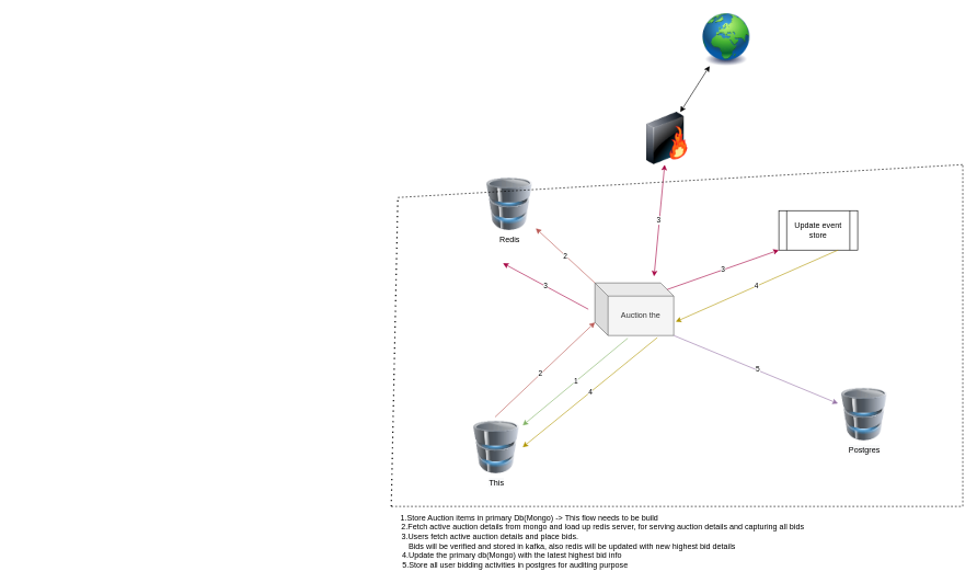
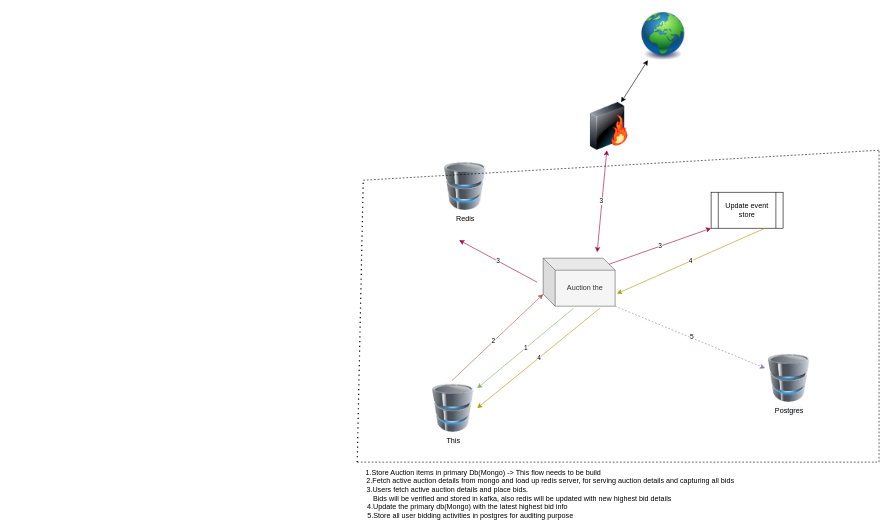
- <mxCell id="11" value="2" style="endArrow=classic;html=1;exitX=0;exitY=0;exitDx=0;exitDy=0;exitPerimeter=0;fillColor=#f8cecc;strokeColor=#b85450;" edge="1" parent="1" source="5" target="4"><mxGeometry width="50" height="50" relative="1" as="geometry"><mxPoint x="865" y="430" as="sourcePoint" /><mxPoint x="915" y="380" as="targetPoint" /></mxGeometry></mxCell>
- <mxCell id="23" value="" style="endArrow=classic;html=1;exitX=1;exitY=1;exitDx=0;exitDy=0;exitPerimeter=0;fillColor=#e1d5e7;strokeColor=#9673a6;" edge="1" parent="1" source="5" target="3"><mxGeometry width="50" height="50" relative="1" as="geometry"><mxPoint x="985" y="460" as="sourcePoint" /><mxPoint x="1035" y="410" as="targetPoint" /></mxGeometry></mxCell>
+ <mxCell id="23" value="" style="endArrow=classic;html=1;exitX=1;exitY=1;exitDx=0;exitDy=0;exitPerimeter=0;fillColor=#e1d5e7;strokeColor=#9673a6;dashed=1;" edge="1" parent="1" source="5" target="3"><mxGeometry width="50" height="50" relative="1" as="geometry"><mxPoint x="985" y="460" as="sourcePoint" /><mxPoint x="1035" y="410" as="targetPoint" /></mxGeometry></mxCell>
